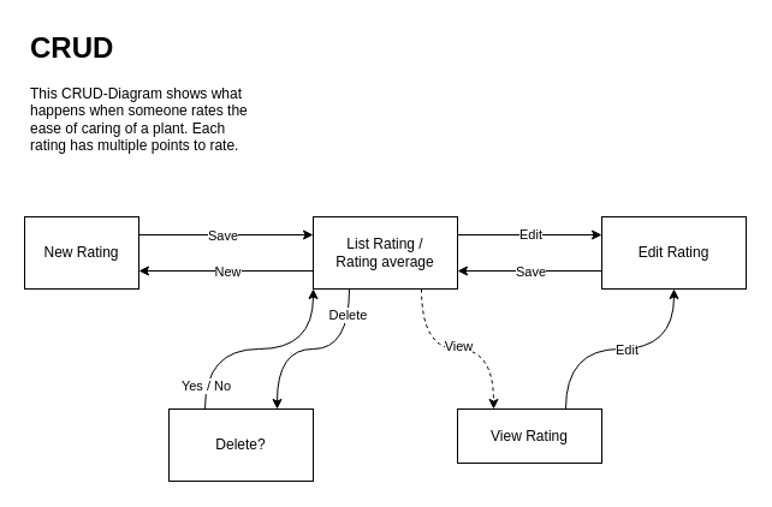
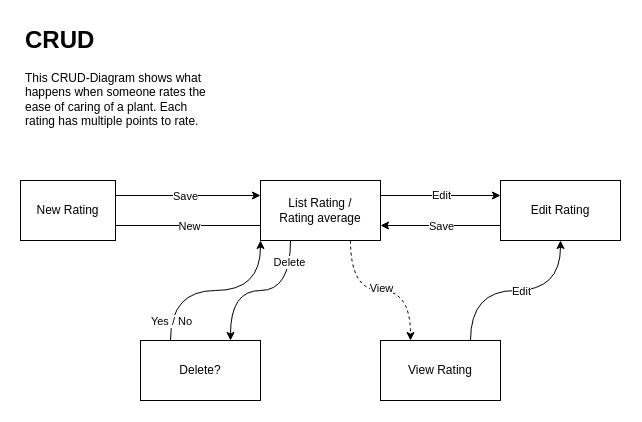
- <mxCell id="7" style="edgeStyle=orthogonalEdgeStyle;rounded=0;orthogonalLoop=1;jettySize=auto;html=1;exitX=0;exitY=0.75;exitDx=0;exitDy=0;entryX=1;entryY=0.75;entryDx=0;entryDy=0;" edge="1" parent="1" source="13" target="4"><mxGeometry relative="1" as="geometry" /></mxCell>
+ <mxCell id="7" style="edgeStyle=orthogonalEdgeStyle;rounded=0;orthogonalLoop=1;jettySize=auto;html=1;exitX=0;exitY=0.75;exitDx=0;exitDy=0;entryX=1;entryY=0.75;entryDx=0;entryDy=0;endArrow=none;" edge="1" parent="1" source="13" target="4"><mxGeometry relative="1" as="geometry" /></mxCell>
- <mxCell id="19" value="View Rating" style="rounded=0;whiteSpace=wrap;html=1;" vertex="1" parent="1"><mxGeometry x="380" y="340" width="120" height="45" as="geometry" /></mxCell>
+ <mxCell id="19" value="View Rating" style="rounded=0;whiteSpace=wrap;html=1;" vertex="1" parent="1"><mxGeometry x="380" y="340" width="120" height="60" as="geometry" /></mxCell>
